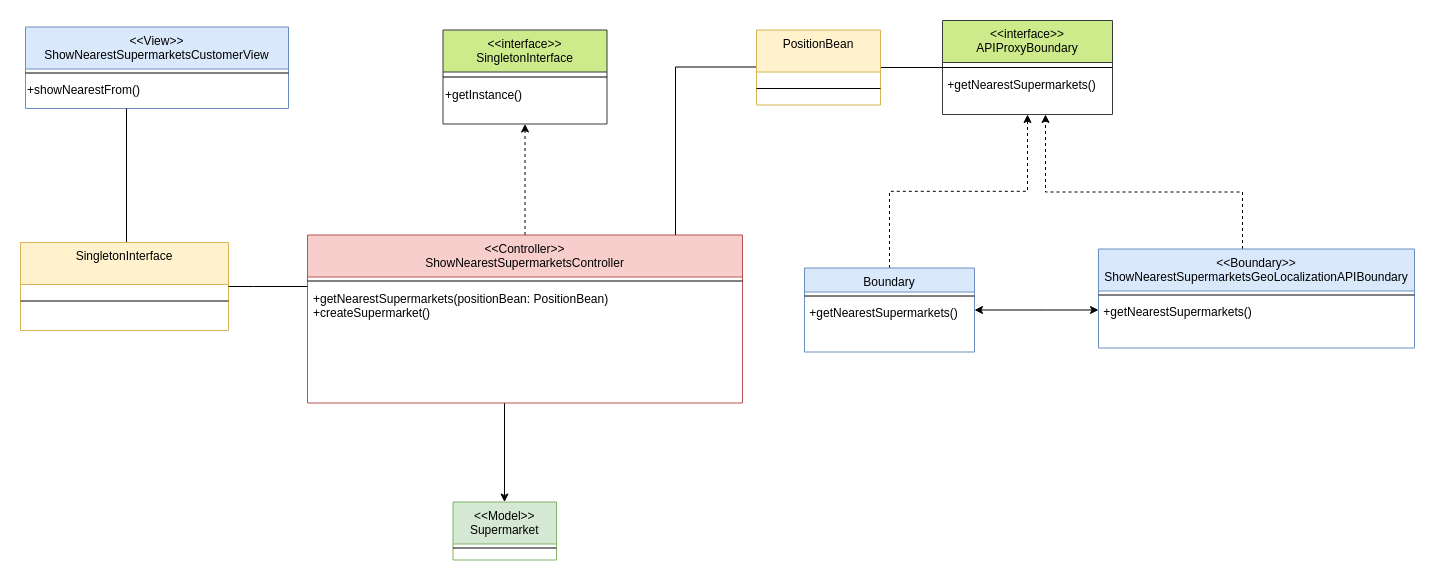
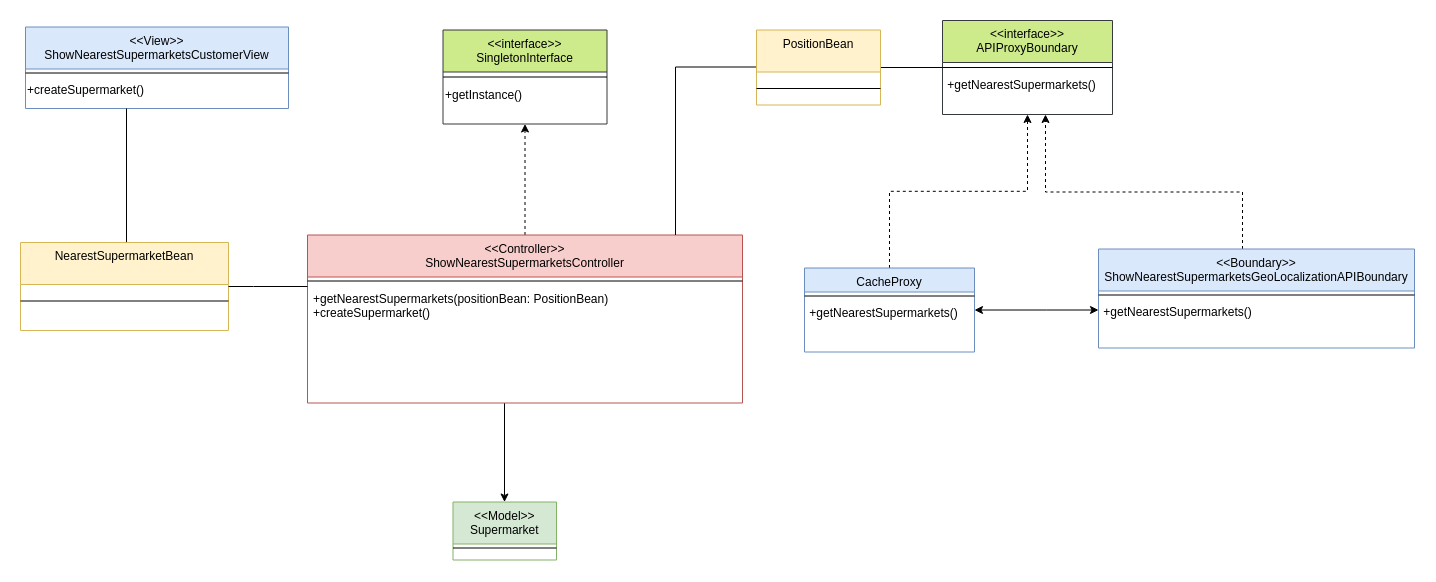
- <mxCell id="11" value="+showNearestFrom()" style="text;html=1;align=left;verticalAlign=middle;resizable=0;points=[];autosize=1;strokeColor=none;fillColor=none;" parent="9" vertex="1"><mxGeometry y="50" width="263" height="26" as="geometry" /></mxCell>
+ <mxCell id="11" value="+createSupermarket()" style="text;html=1;align=left;verticalAlign=middle;resizable=0;points=[];autosize=1;strokeColor=none;fillColor=none;" parent="9" vertex="1"><mxGeometry y="50" width="263" height="26" as="geometry" /></mxCell>
- <mxCell id="17" value="SingletonInterface" style="swimlane;fontStyle=0;align=center;verticalAlign=top;childLayout=stackLayout;horizontal=1;startSize=42;horizontalStack=0;resizeParent=1;resizeLast=0;collapsible=1;marginBottom=0;rounded=0;shadow=0;strokeWidth=1;fillColor=#fff2cc;strokeColor=#d6b656;" parent="1" vertex="1"><mxGeometry x="20" y="242" width="208" height="88" as="geometry"><mxRectangle x="554" y="220" width="160" height="26" as="alternateBounds" /></mxGeometry></mxCell>
+ <mxCell id="17" value="NearestSupermarketBean" style="swimlane;fontStyle=0;align=center;verticalAlign=top;childLayout=stackLayout;horizontal=1;startSize=42;horizontalStack=0;resizeParent=1;resizeLast=0;collapsible=1;marginBottom=0;rounded=0;shadow=0;strokeWidth=1;fillColor=#fff2cc;strokeColor=#d6b656;" parent="1" vertex="1"><mxGeometry x="20" y="242" width="208" height="88" as="geometry"><mxRectangle x="554" y="220" width="160" height="26" as="alternateBounds" /></mxGeometry></mxCell>
- <mxCell id="24" value="Boundary" style="swimlane;fontStyle=0;align=center;verticalAlign=top;childLayout=stackLayout;horizontal=1;startSize=24;horizontalStack=0;resizeParent=1;resizeLast=0;collapsible=1;marginBottom=0;rounded=0;shadow=0;strokeWidth=1;fillColor=#dae8fc;strokeColor=#6c8ebf;" parent="1" vertex="1"><mxGeometry x="804" y="267.5" width="170" height="84" as="geometry"><mxRectangle x="554" y="220" width="160" height="26" as="alternateBounds" /></mxGeometry></mxCell>
+ <mxCell id="24" value="CacheProxy" style="swimlane;fontStyle=0;align=center;verticalAlign=top;childLayout=stackLayout;horizontal=1;startSize=24;horizontalStack=0;resizeParent=1;resizeLast=0;collapsible=1;marginBottom=0;rounded=0;shadow=0;strokeWidth=1;fillColor=#dae8fc;strokeColor=#6c8ebf;" parent="1" vertex="1"><mxGeometry x="804" y="267.5" width="170" height="84" as="geometry"><mxRectangle x="554" y="220" width="160" height="26" as="alternateBounds" /></mxGeometry></mxCell>
